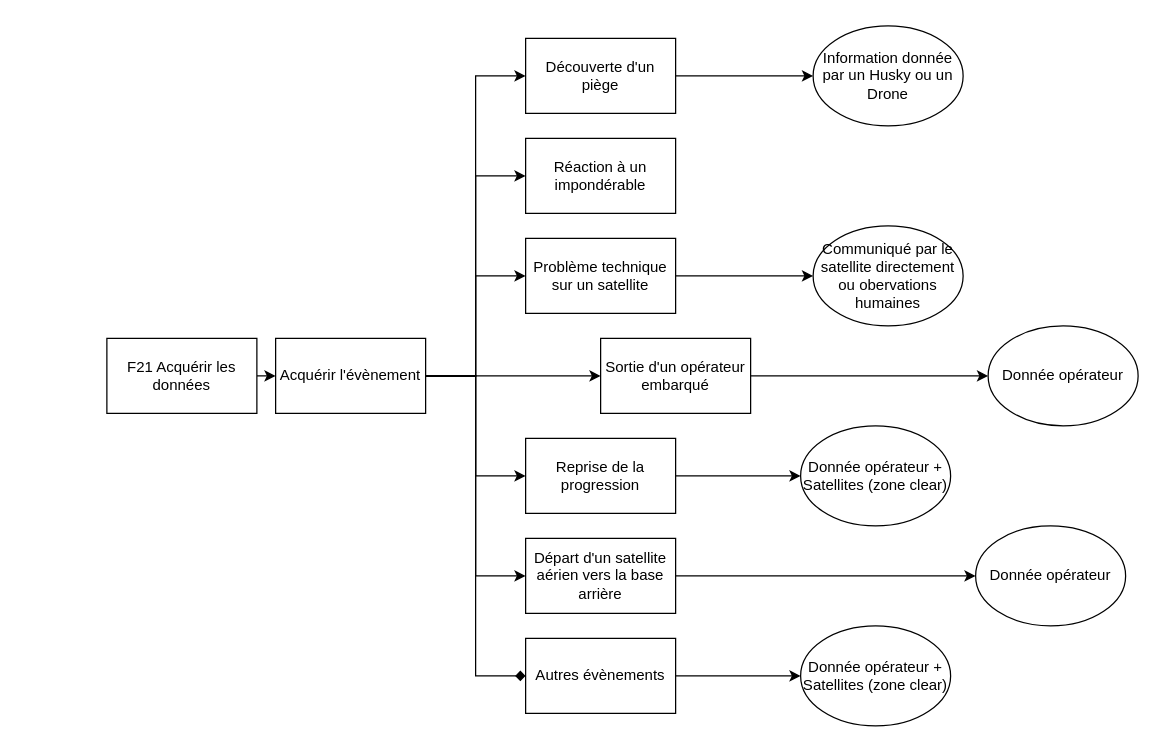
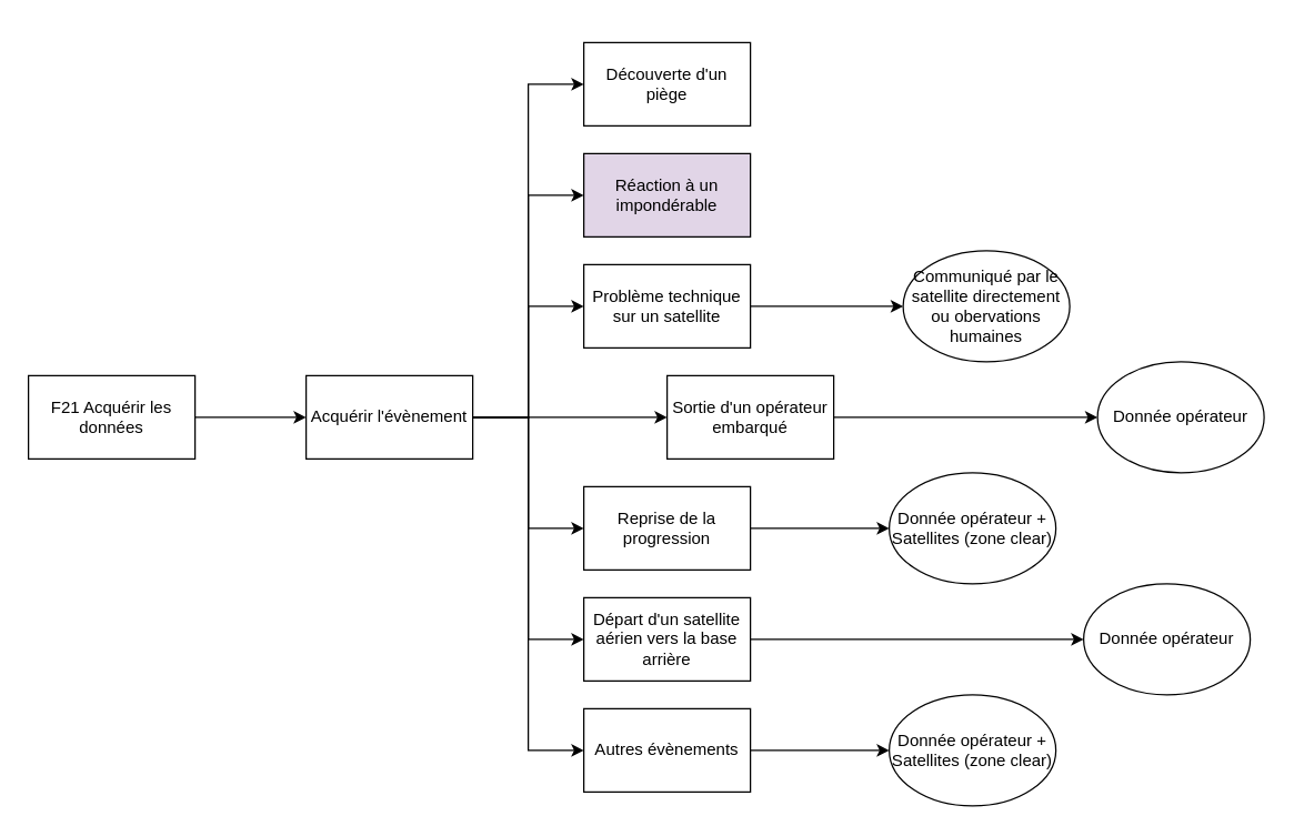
- <mxCell id="12" style="edgeStyle=orthogonalEdgeStyle;rounded=0;orthogonalLoop=1;jettySize=auto;html=1;exitX=1;exitY=0.5;exitDx=0;exitDy=0;" parent="1" source="13" target="25" edge="1"><mxGeometry relative="1" as="geometry" /></mxCell>
- <mxCell id="25" value="Information donnée par un Husky ou un Drone" style="ellipse;whiteSpace=wrap;html=1;" parent="1" vertex="1"><mxGeometry x="650" y="20" width="120" height="80" as="geometry" /></mxCell>
- <mxCell id="14" value="Réaction à un impondérable" style="rounded=0;whiteSpace=wrap;html=1;" parent="1" vertex="1"><mxGeometry x="420" y="110" width="120" height="60" as="geometry" /></mxCell>
+ <mxCell id="14" value="Réaction à un impondérable" style="rounded=0;whiteSpace=wrap;html=1;fillColor=#e1d5e7;" parent="1" vertex="1"><mxGeometry x="420" y="110" width="120" height="60" as="geometry" /></mxCell>
- <mxCell id="3" value="F21 Acquérir les données" style="rounded=0;whiteSpace=wrap;html=1;" parent="1" vertex="1"><mxGeometry x="85" y="270" width="120" height="60" as="geometry" /></mxCell>
+ <mxCell id="3" value="F21 Acquérir les données" style="rounded=0;whiteSpace=wrap;html=1;" parent="1" vertex="1"><mxGeometry x="20" y="270" width="120" height="60" as="geometry" /></mxCell>
- <mxCell id="10" style="edgeStyle=orthogonalEdgeStyle;rounded=0;orthogonalLoop=1;jettySize=auto;html=1;exitX=1;exitY=0.5;exitDx=0;exitDy=0;entryX=0;entryY=0.5;entryDx=0;entryDy=0;endArrow=diamond;" parent="1" source="11" target="24" edge="1"><mxGeometry relative="1" as="geometry" /></mxCell>
+ <mxCell id="10" style="edgeStyle=orthogonalEdgeStyle;rounded=0;orthogonalLoop=1;jettySize=auto;html=1;exitX=1;exitY=0.5;exitDx=0;exitDy=0;entryX=0;entryY=0.5;entryDx=0;entryDy=0;" parent="1" source="11" target="24" edge="1"><mxGeometry relative="1" as="geometry" /></mxCell>
